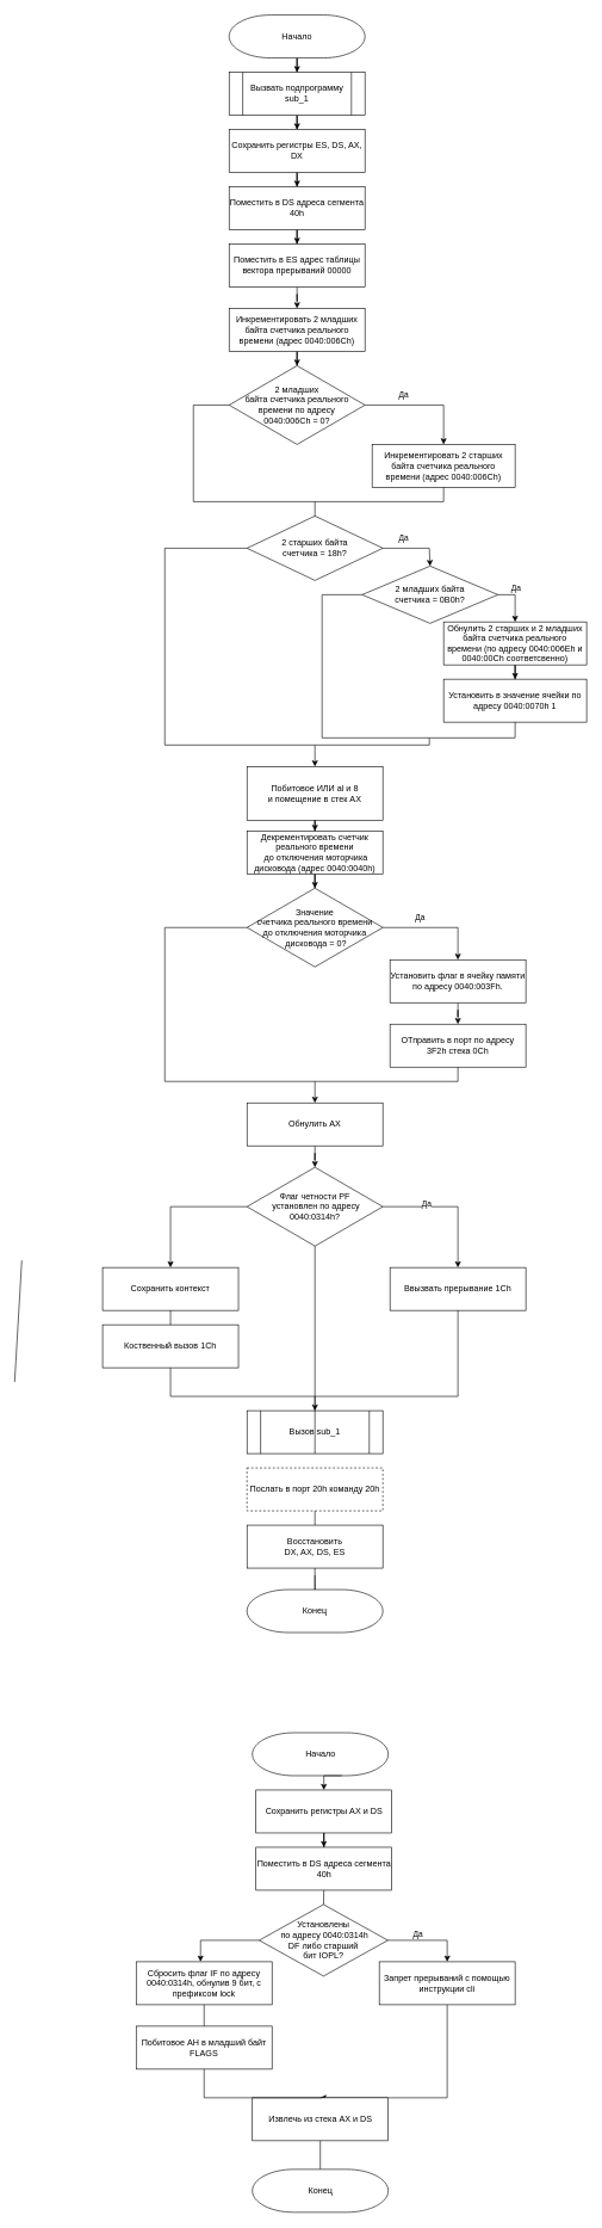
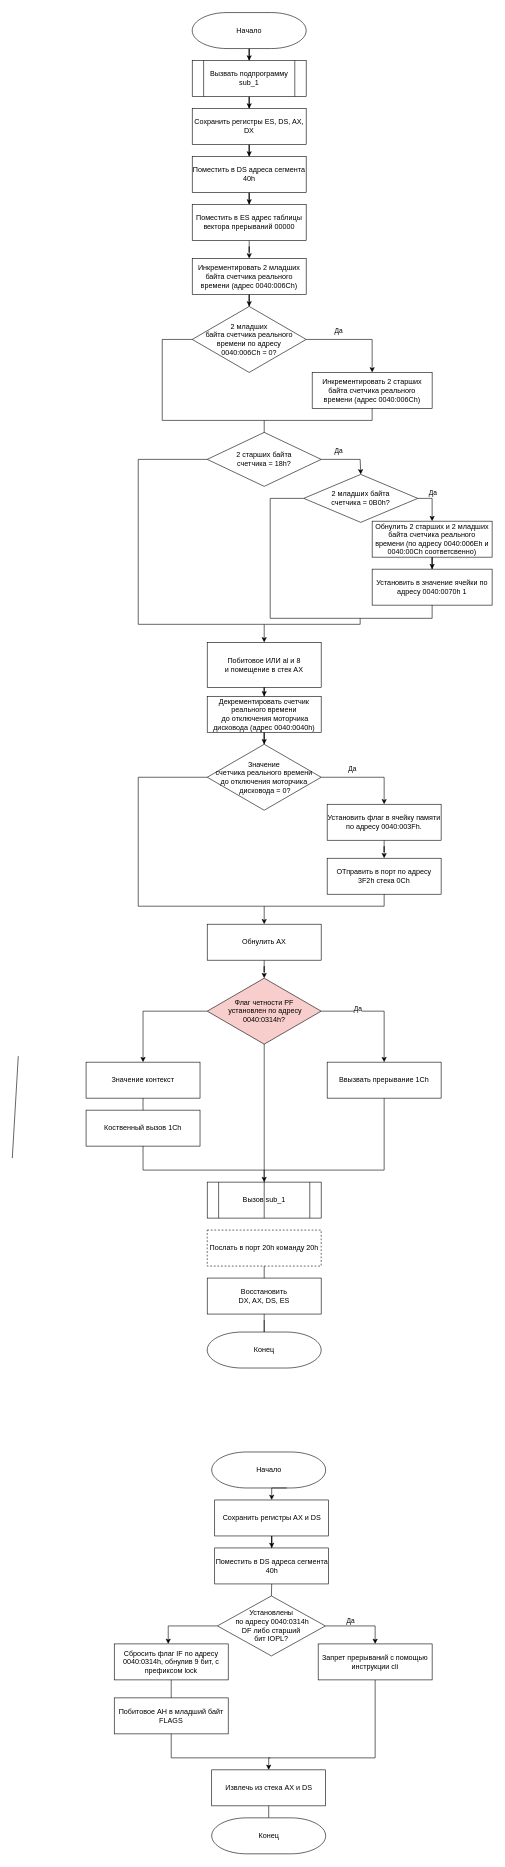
- <mxCell id="45" value="Флаг четности PF&lt;br&gt;&amp;nbsp;установлен по адресу&lt;br&gt;0040:0314h?" style="rhombus;whiteSpace=wrap;html=1;strokeWidth=1;" parent="1" vertex="1"><mxGeometry x="345" y="1630" width="190" height="110" as="geometry" /></mxCell>
+ <mxCell id="45" value="Флаг четности PF&lt;br&gt;&amp;nbsp;установлен по адресу&lt;br&gt;0040:0314h?" style="rhombus;whiteSpace=wrap;html=1;strokeWidth=1;fillColor=#f8cecc;" parent="1" vertex="1"><mxGeometry x="345" y="1630" width="190" height="110" as="geometry" /></mxCell>
- <mxCell id="47" value="Сохранить контекст" style="rounded=0;whiteSpace=wrap;html=1;strokeWidth=1;" parent="1" vertex="1"><mxGeometry x="143" y="1770" width="190" height="60" as="geometry" /></mxCell>
+ <mxCell id="47" value="Значение контекст" style="rounded=0;whiteSpace=wrap;html=1;strokeWidth=1;" parent="1" vertex="1"><mxGeometry x="143" y="1770" width="190" height="60" as="geometry" /></mxCell>
- <mxCell id="73" value="Извлечь из стека AX и DS" style="rounded=0;whiteSpace=wrap;html=1;" parent="1" vertex="1"><mxGeometry x="352.5" y="2930" width="190" height="60" as="geometry" /></mxCell>
+ <mxCell id="73" value="Извлечь из стека AX и DS" style="rounded=0;whiteSpace=wrap;html=1;" parent="1" vertex="1"><mxGeometry x="352.5" y="2950" width="190" height="60" as="geometry" /></mxCell>
